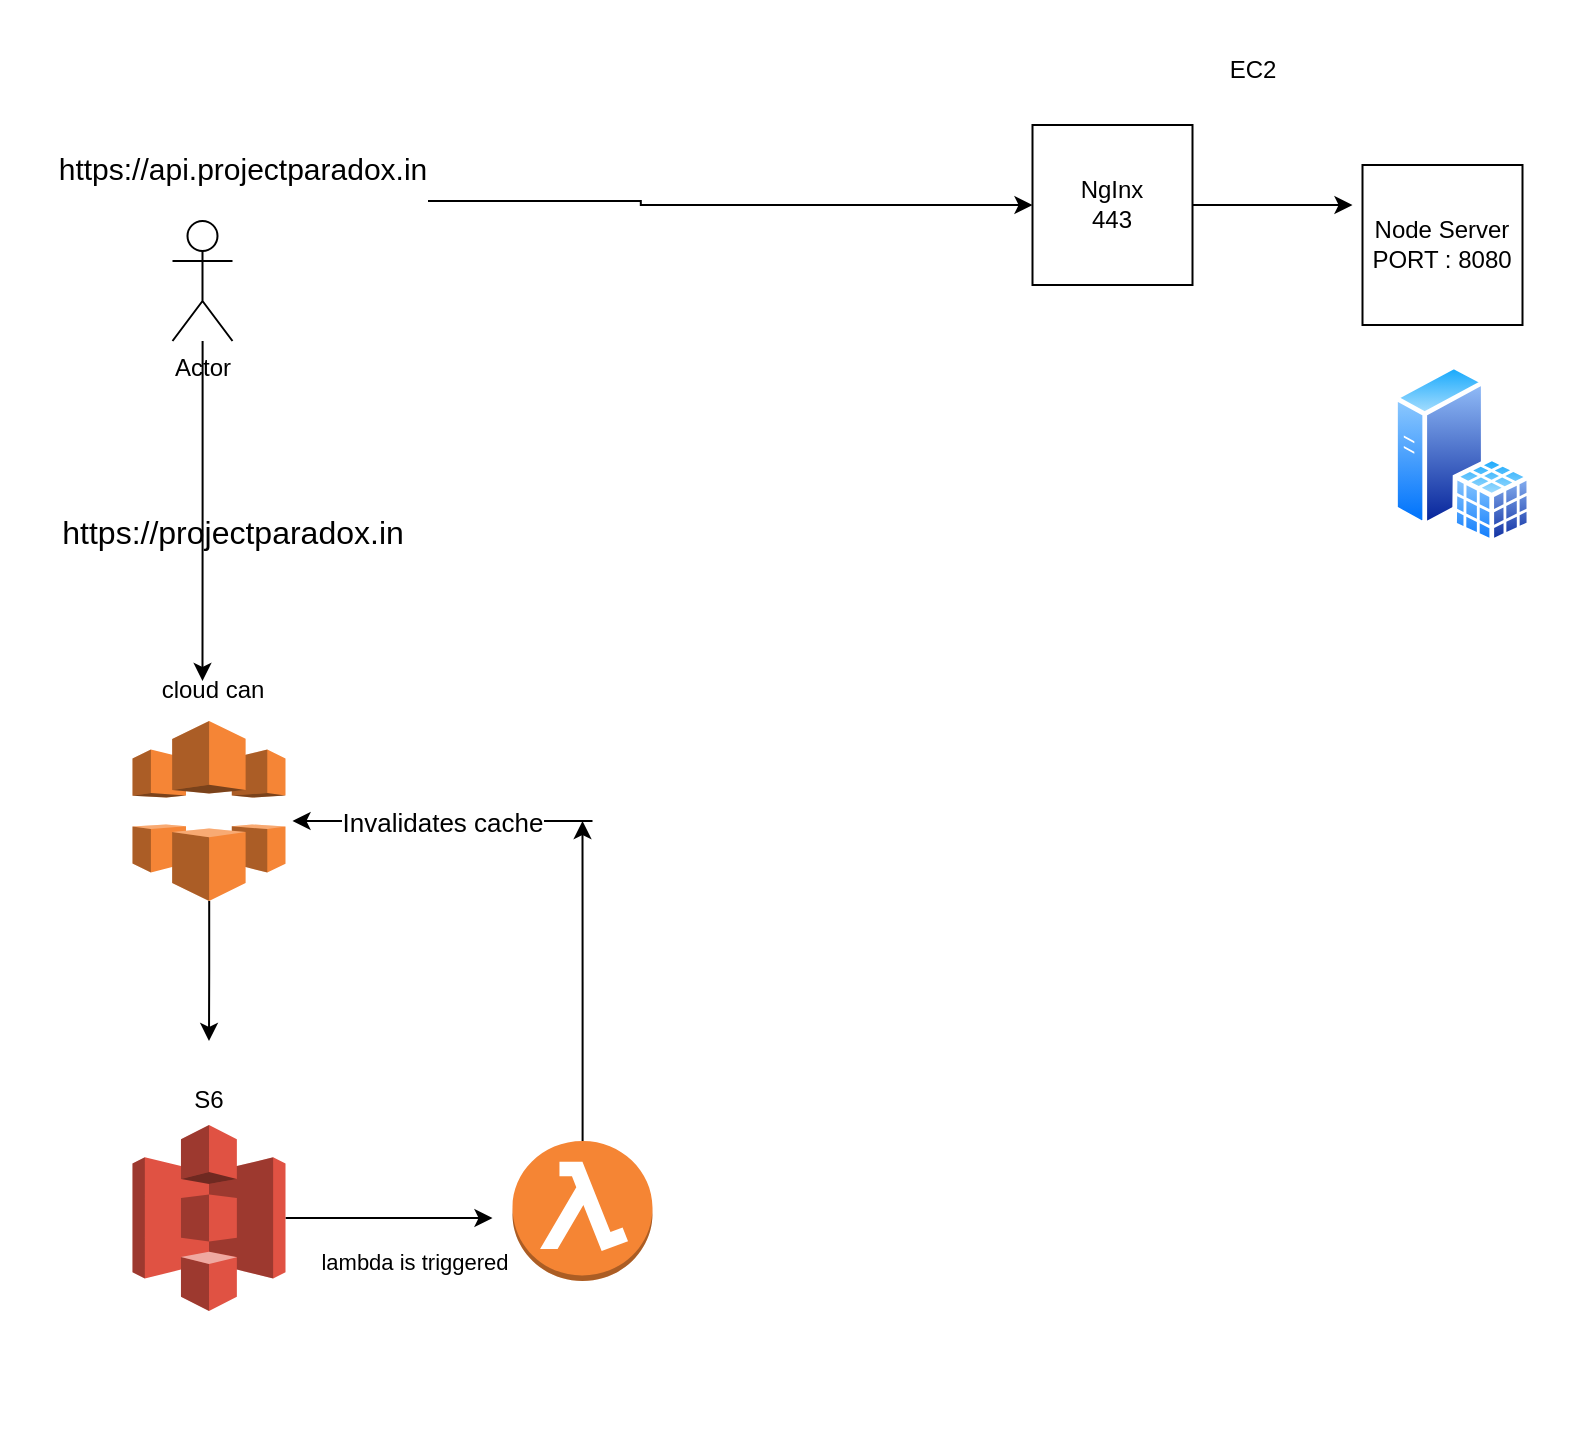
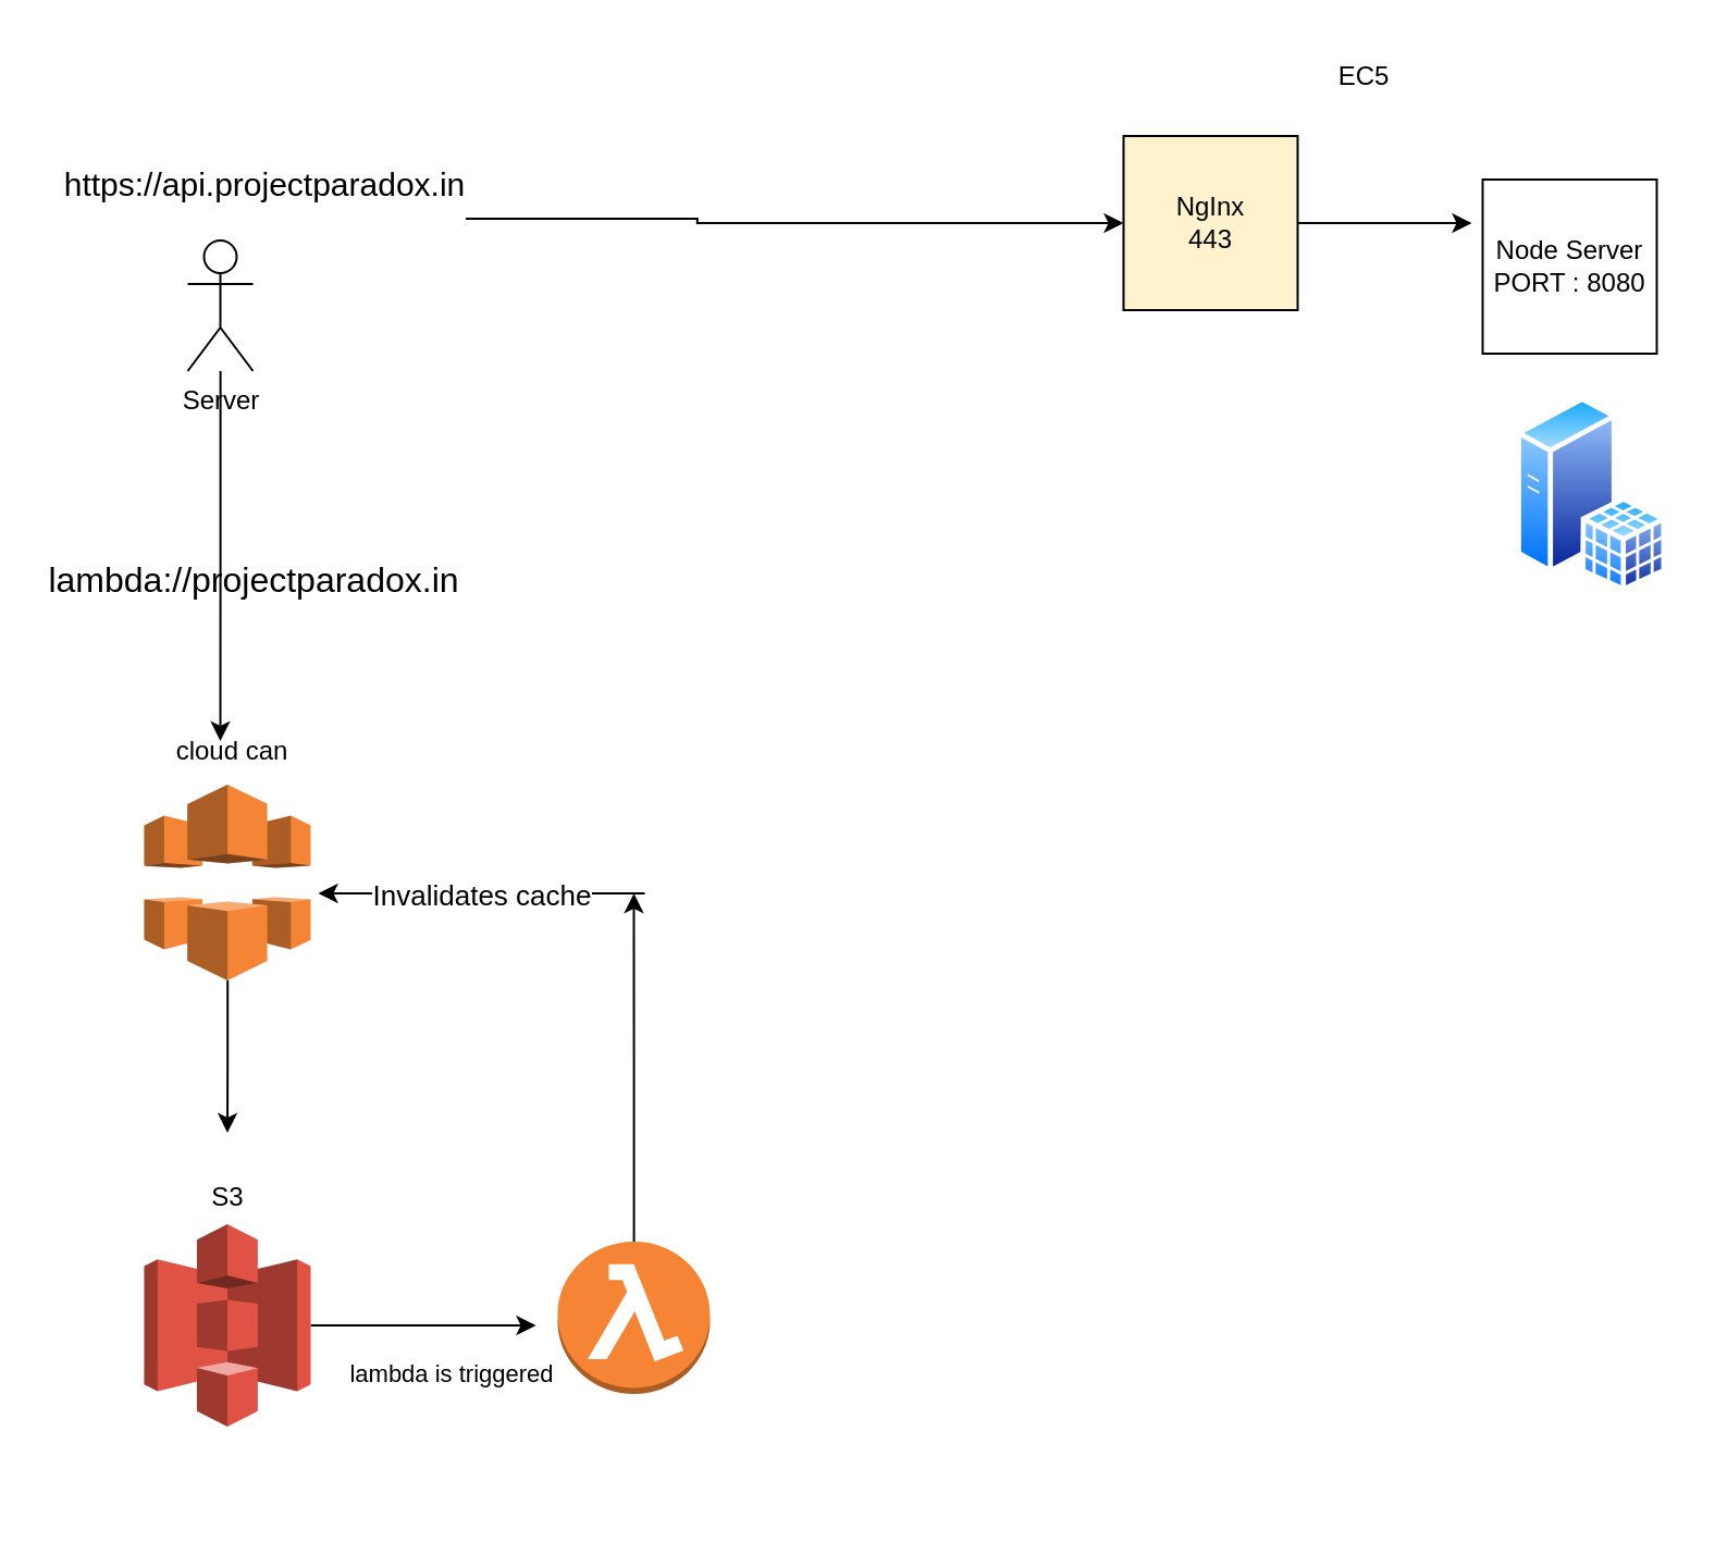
- <mxCell id="27" value="EC2" style="text;html=1;align=center;verticalAlign=middle;resizable=0;points=[];autosize=1;strokeColor=none;fillColor=none;" vertex="1" parent="20"><mxGeometry x="85" width="50" height="30" as="geometry" /></mxCell>
+ <mxCell id="27" value="EC5" style="text;html=1;align=center;verticalAlign=middle;resizable=0;points=[];autosize=1;strokeColor=none;fillColor=none;" vertex="1" parent="20"><mxGeometry x="85" width="50" height="30" as="geometry" /></mxCell>
- <mxCell id="23" value="NgInx&lt;div&gt;443&lt;/div&gt;" style="whiteSpace=wrap;html=1;aspect=fixed;" vertex="1" parent="21"><mxGeometry width="80" height="80" as="geometry" /></mxCell>
+ <mxCell id="23" value="NgInx&lt;div&gt;443&lt;/div&gt;" style="whiteSpace=wrap;html=1;aspect=fixed;fillColor=#fff2cc;" vertex="1" parent="21"><mxGeometry width="80" height="80" as="geometry" /></mxCell>
- <mxCell id="11" value="Actor" style="shape=umlActor;verticalLabelPosition=bottom;verticalAlign=top;html=1;outlineConnect=0;container=1;" vertex="1" parent="10"><mxGeometry y="25" width="30" height="60" as="geometry" /></mxCell>
+ <mxCell id="11" value="Server" style="shape=umlActor;verticalLabelPosition=bottom;verticalAlign=top;html=1;outlineConnect=0;container=1;" vertex="1" parent="10"><mxGeometry y="25" width="30" height="60" as="geometry" /></mxCell>
- <mxCell id="14" value="&lt;font style=&quot;font-size: 16px;&quot;&gt;https://projectparadox.in&lt;/font&gt;&lt;div&gt;&lt;br&gt;&lt;/div&gt;" style="text;html=1;align=center;verticalAlign=middle;resizable=0;points=[];autosize=1;strokeColor=none;fillColor=none;" vertex="1" parent="2"><mxGeometry x="-18.25" y="228" width="190" height="50" as="geometry" /></mxCell>
+ <mxCell id="14" value="&lt;font style=&quot;font-size: 16px;&quot;&gt;lambda://projectparadox.in&lt;/font&gt;&lt;div&gt;&lt;br&gt;&lt;/div&gt;" style="text;html=1;align=center;verticalAlign=middle;resizable=0;points=[];autosize=1;strokeColor=none;fillColor=none;" vertex="1" parent="2"><mxGeometry x="-18.25" y="228" width="190" height="50" as="geometry" /></mxCell>
- <mxCell id="7" value="&amp;nbsp;&lt;div&gt;S6&lt;div&gt;&lt;br&gt;&lt;/div&gt;&lt;/div&gt;" style="text;html=1;align=center;verticalAlign=middle;resizable=0;points=[];autosize=1;strokeColor=none;fillColor=none;" vertex="1" parent="3"><mxGeometry x="18.25" width="40" height="60" as="geometry" /></mxCell>
+ <mxCell id="7" value="&amp;nbsp;&lt;div&gt;S3&lt;div&gt;&lt;br&gt;&lt;/div&gt;&lt;/div&gt;" style="text;html=1;align=center;verticalAlign=middle;resizable=0;points=[];autosize=1;strokeColor=none;fillColor=none;" vertex="1" parent="3"><mxGeometry x="18.25" width="40" height="60" as="geometry" /></mxCell>
